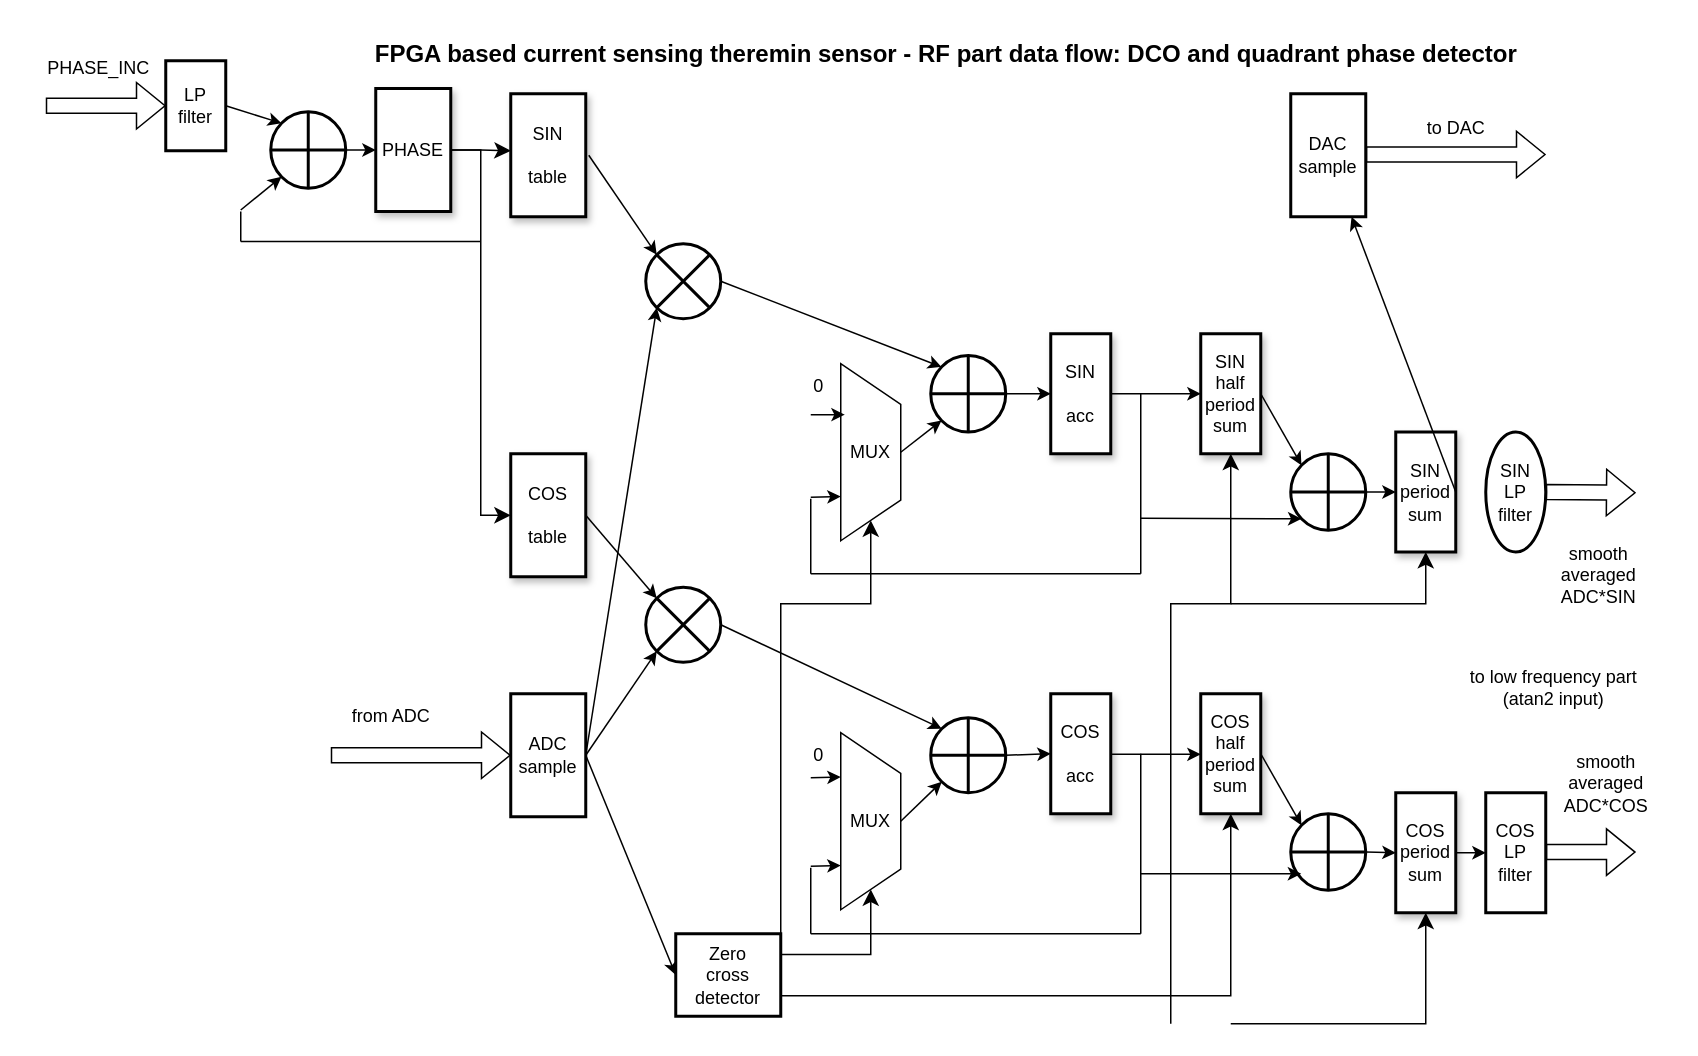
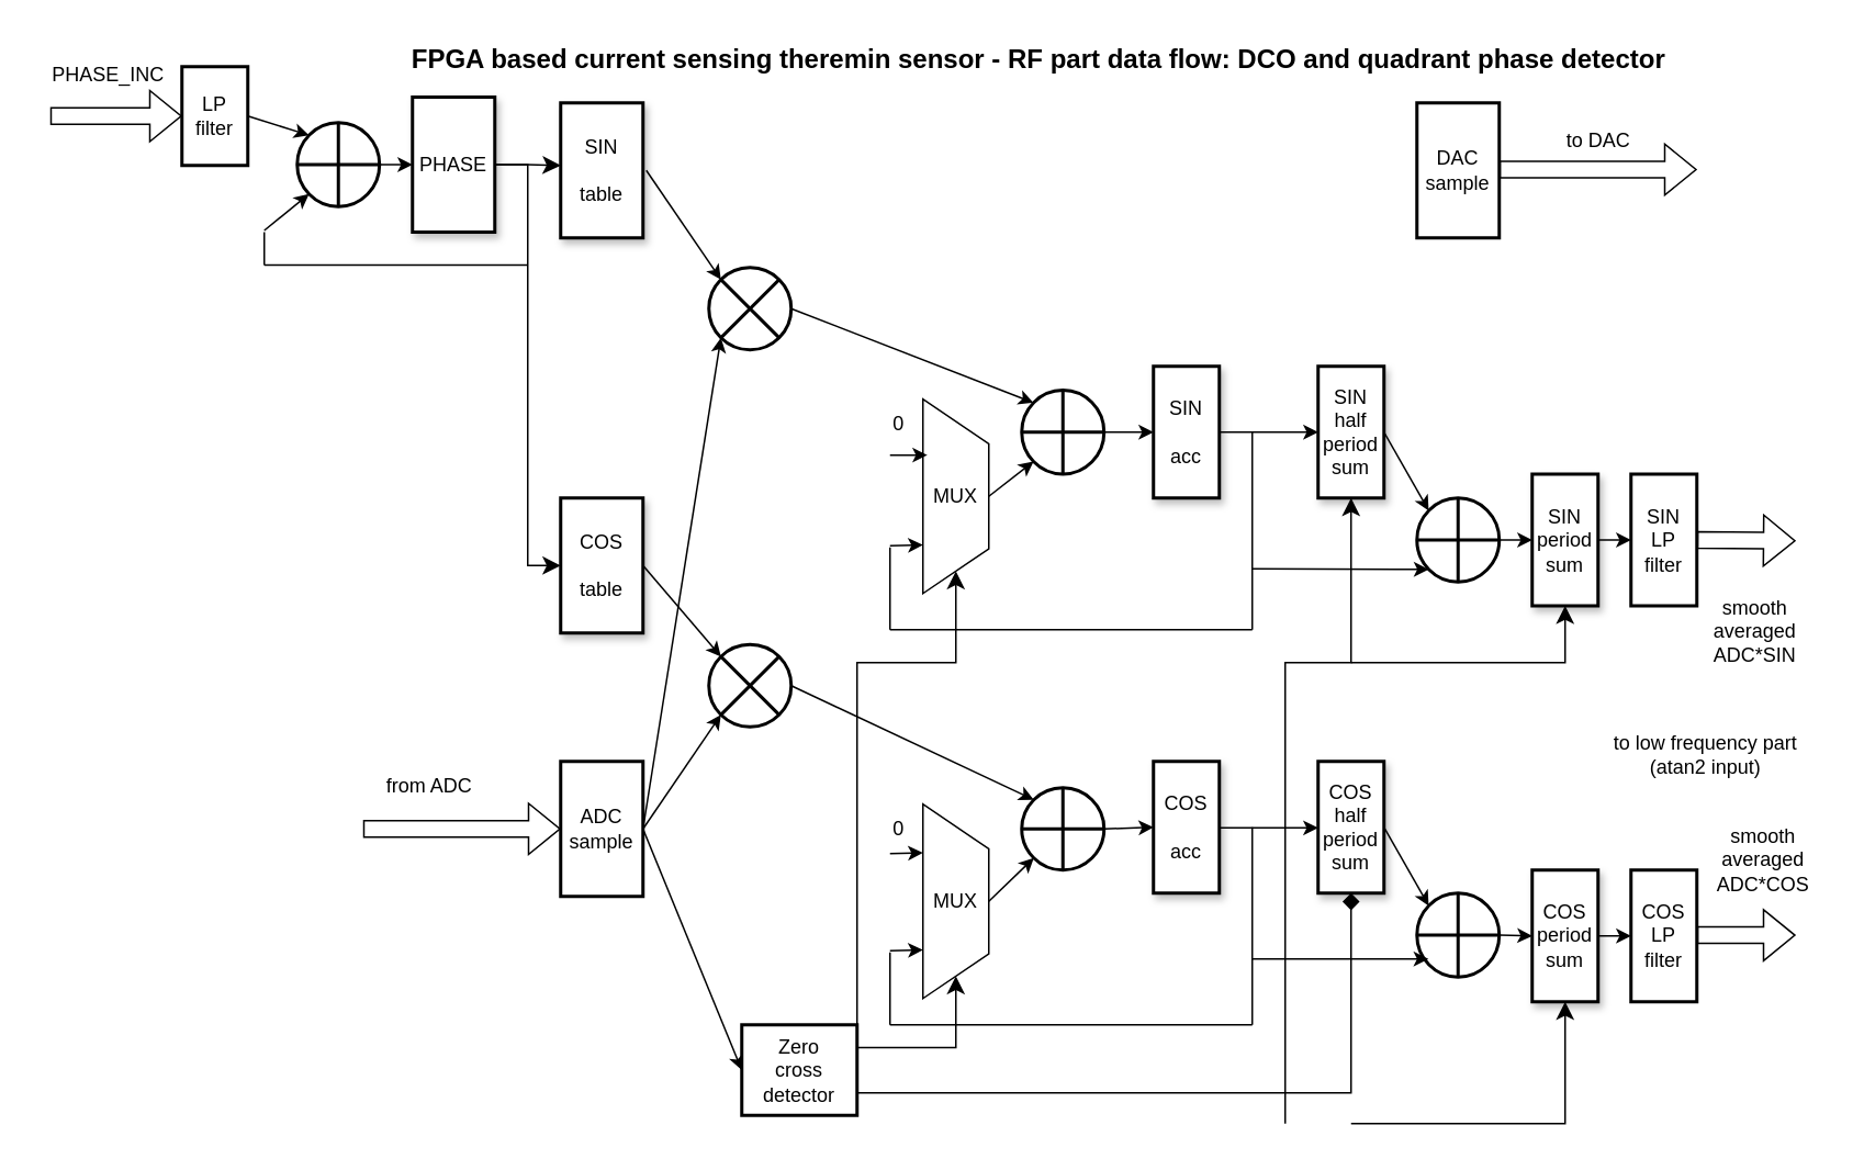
- <mxCell id="76" value="" style="endArrow=classic;html=1;rounded=0;exitX=1;exitY=0.5;exitDx=0;exitDy=0;" edge="1" parent="1" source="66" target="44"><mxGeometry width="50" height="50" relative="1" as="geometry"><mxPoint x="970" y="333" as="sourcePoint" /><mxPoint x="1020" y="283" as="targetPoint" /></mxGeometry></mxCell>
+ <mxCell id="76" value="" style="endArrow=classic;html=1;rounded=0;entryX=0;entryY=0.5;entryDx=0;entryDy=0;exitX=1;exitY=0.5;exitDx=0;exitDy=0;" edge="1" parent="1" source="66" target="75"><mxGeometry width="50" height="50" relative="1" as="geometry"><mxPoint x="970" y="333" as="sourcePoint" /><mxPoint x="1020" y="283" as="targetPoint" /></mxGeometry></mxCell>
- <mxCell id="75" value="SIN&lt;br&gt;LP&lt;br&gt;filter" style="ellipse;whiteSpace=wrap;html=1;strokeWidth=2;" vertex="1" parent="1"><mxGeometry x="990" y="287.5" width="40" height="80" as="geometry" /></mxCell>
+ <mxCell id="75" value="SIN&lt;br&gt;LP&lt;br&gt;filter" style="rounded=0;whiteSpace=wrap;html=1;strokeWidth=2;" vertex="1" parent="1"><mxGeometry x="990" y="287.5" width="40" height="80" as="geometry" /></mxCell>
- <mxCell id="60" value="" style="edgeStyle=elbowEdgeStyle;elbow=horizontal;endArrow=classic;html=1;curved=0;rounded=0;endSize=8;startSize=8;exitX=1;exitY=0.75;exitDx=0;exitDy=0;entryX=0.5;entryY=1;entryDx=0;entryDy=0;" edge="1" parent="1" source="52" target="56"><mxGeometry width="50" height="50" relative="1" as="geometry"><mxPoint x="510" y="673" as="sourcePoint" /><mxPoint x="590" y="602" as="targetPoint" /><Array as="points"><mxPoint x="820" y="602" /></Array></mxGeometry></mxCell>
+ <mxCell id="60" value="" style="edgeStyle=elbowEdgeStyle;elbow=horizontal;endArrow=diamond;html=1;curved=0;rounded=0;endSize=8;startSize=8;exitX=1;exitY=0.75;exitDx=0;exitDy=0;entryX=0.5;entryY=1;entryDx=0;entryDy=0;" edge="1" parent="1" source="52" target="56"><mxGeometry width="50" height="50" relative="1" as="geometry"><mxPoint x="510" y="673" as="sourcePoint" /><mxPoint x="590" y="602" as="targetPoint" /><Array as="points"><mxPoint x="820" y="602" /></Array></mxGeometry></mxCell>
